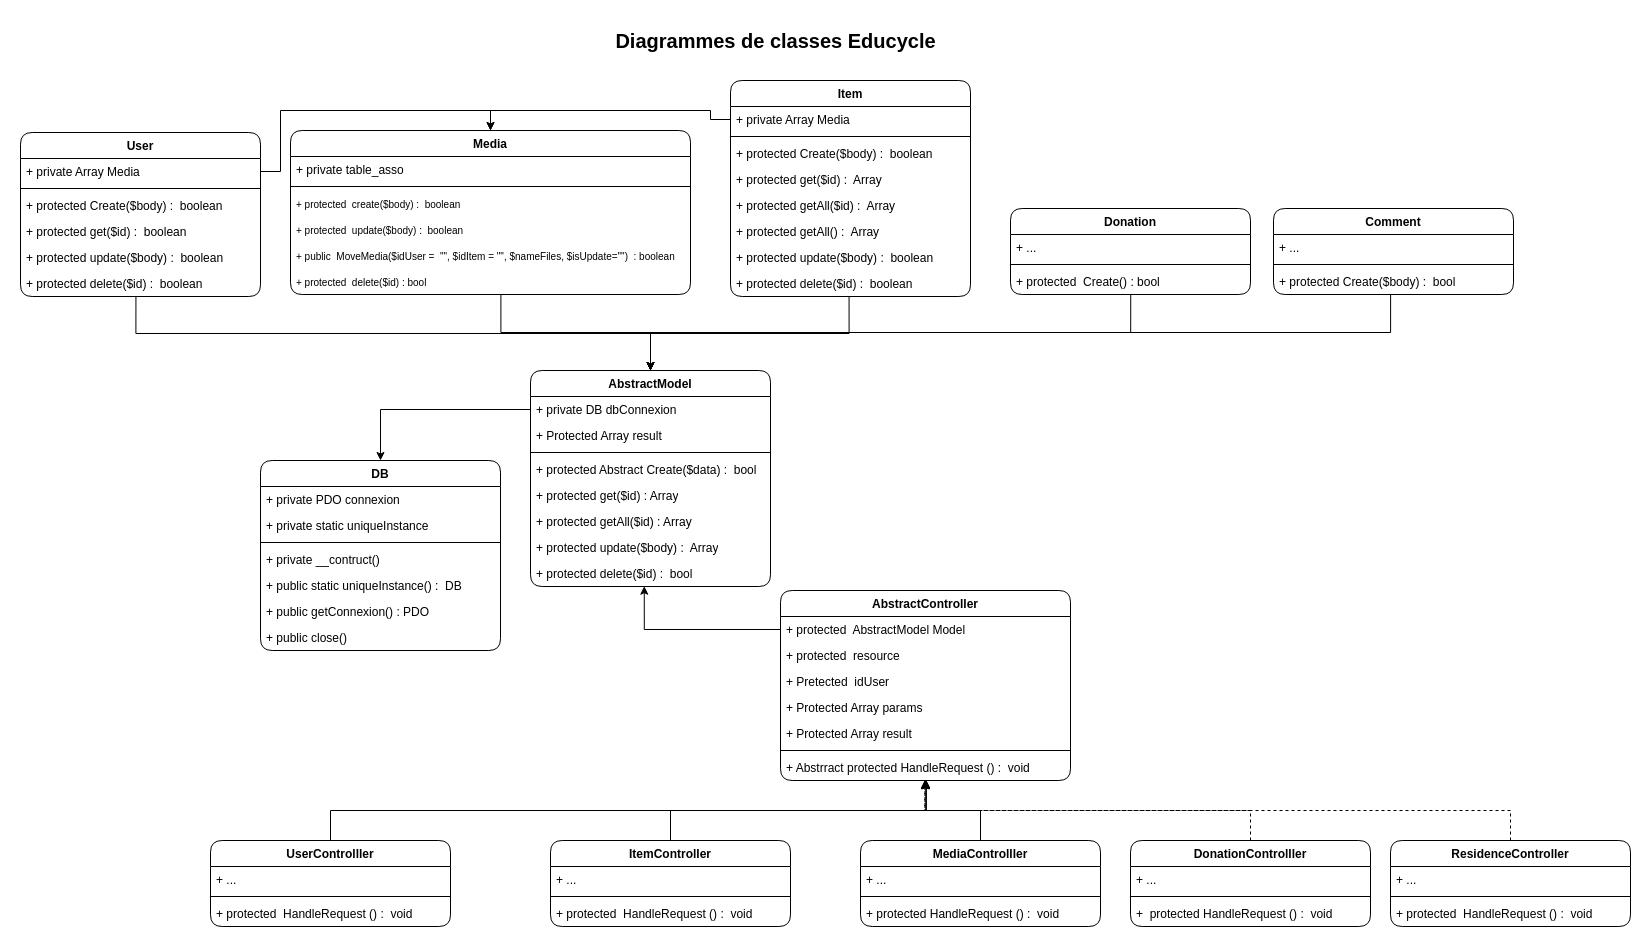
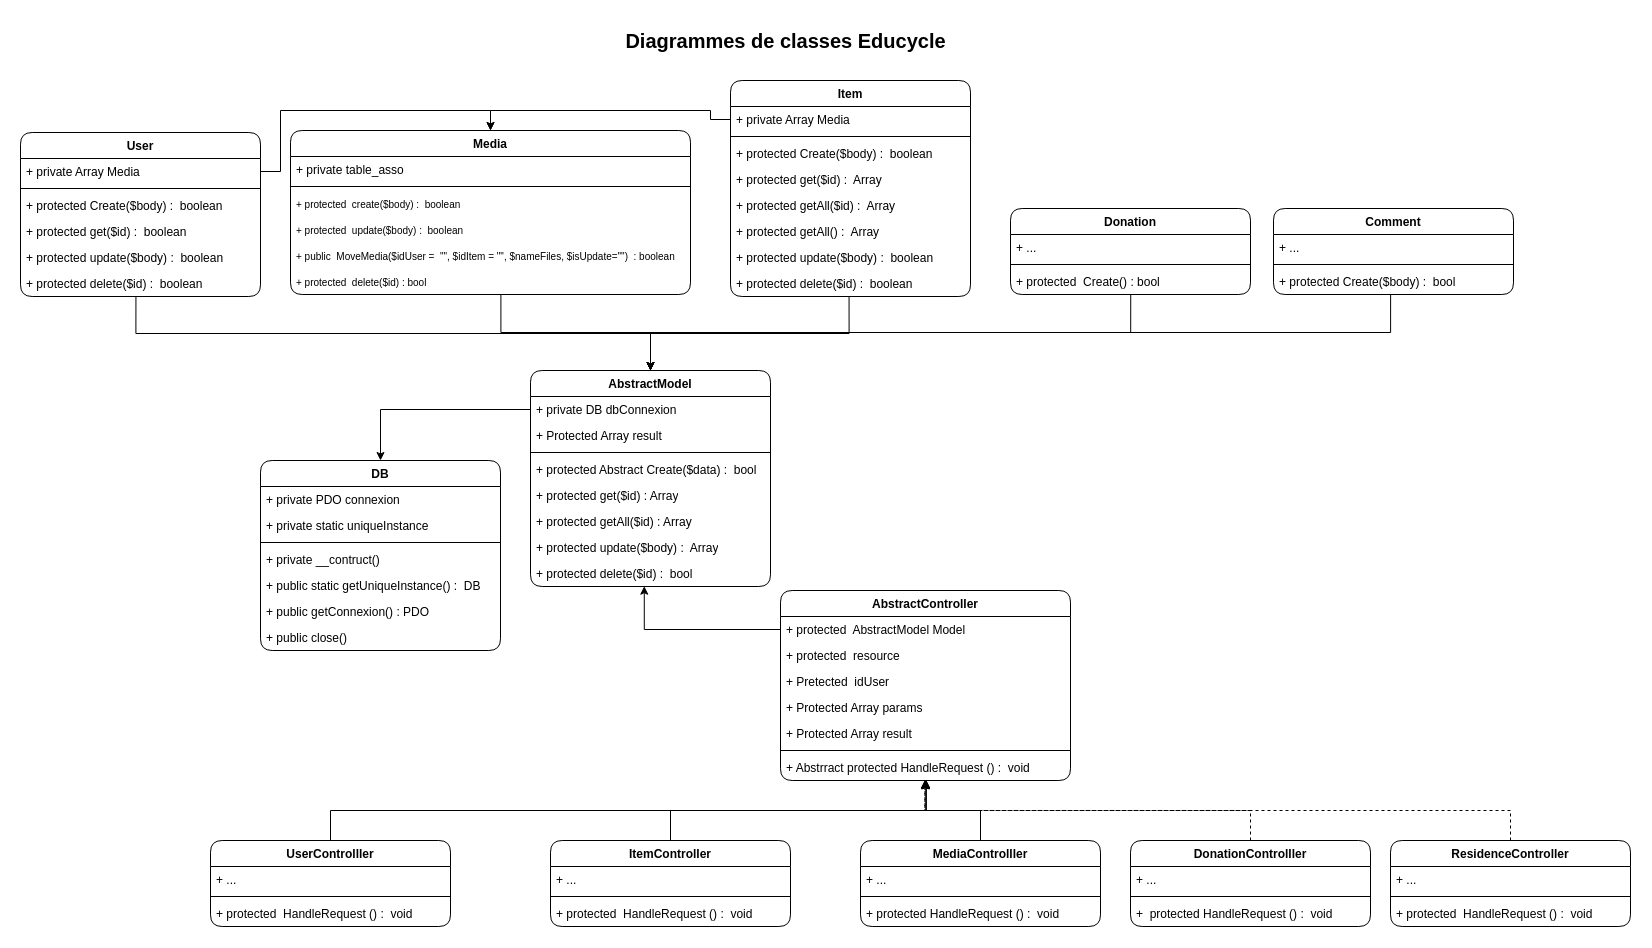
- <mxCell id="2" value="&lt;span style=&quot;font-size: 20px;&quot;&gt;&lt;b&gt;Diagrammes de classes Educycle&lt;/b&gt;&lt;/span&gt;" style="text;html=1;align=center;verticalAlign=middle;resizable=0;points=[];autosize=1;strokeColor=none;fillColor=none;" parent="1" vertex="1"><mxGeometry x="605" y="20" width="340" height="40" as="geometry" /></mxCell>
+ <mxCell id="2" value="&lt;span style=&quot;font-size: 20px;&quot;&gt;&lt;b&gt;Diagrammes de classes Educycle&lt;/b&gt;&lt;/span&gt;" style="text;html=1;align=center;verticalAlign=middle;resizable=0;points=[];autosize=1;strokeColor=none;fillColor=none;" parent="1" vertex="1"><mxGeometry x="615" y="20" width="340" height="40" as="geometry" /></mxCell>
- <mxCell id="89" value="+ public static uniqueInstance() :&amp;nbsp; DB" style="text;strokeColor=none;fillColor=none;align=left;verticalAlign=top;spacingLeft=4;spacingRight=4;overflow=hidden;rotatable=0;points=[[0,0.5],[1,0.5]];portConstraint=eastwest;whiteSpace=wrap;html=1;" vertex="1" parent="84"><mxGeometry y="112" width="240" height="26" as="geometry" /></mxCell>
+ <mxCell id="89" value="+ public static getUniqueInstance() :&amp;nbsp; DB" style="text;strokeColor=none;fillColor=none;align=left;verticalAlign=top;spacingLeft=4;spacingRight=4;overflow=hidden;rotatable=0;points=[[0,0.5],[1,0.5]];portConstraint=eastwest;whiteSpace=wrap;html=1;" vertex="1" parent="84"><mxGeometry y="112" width="240" height="26" as="geometry" /></mxCell>
